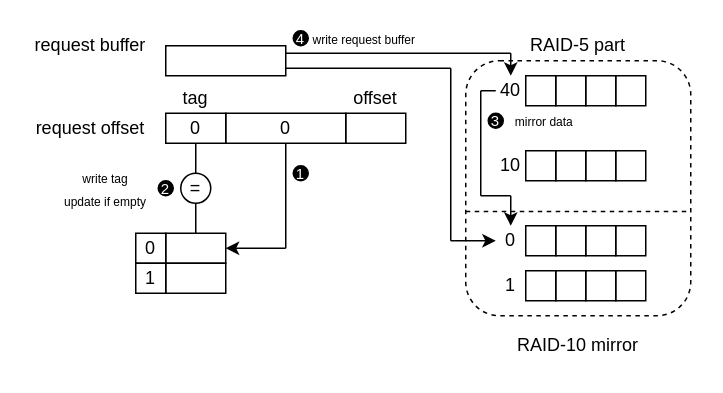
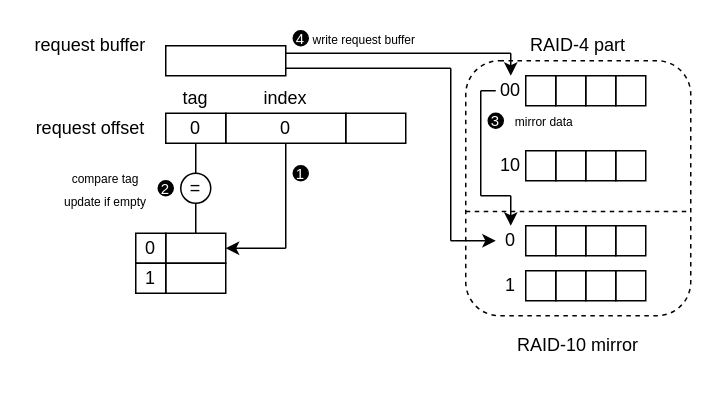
- <mxCell id="58" value="RAID-5 part" style="rounded=0;whiteSpace=wrap;html=1;fillColor=none;strokeColor=none;" vertex="1" parent="1"><mxGeometry x="345" y="20" width="80" height="20" as="geometry" /></mxCell>
+ <mxCell id="58" value="RAID-4 part" style="rounded=0;whiteSpace=wrap;html=1;fillColor=none;strokeColor=none;" vertex="1" parent="1"><mxGeometry x="345" y="20" width="80" height="20" as="geometry" /></mxCell>
- <mxCell id="36" value="40" style="rounded=0;whiteSpace=wrap;html=1;fillColor=none;strokeColor=none;" vertex="1" parent="1"><mxGeometry x="330" y="50" width="20" height="20" as="geometry" /></mxCell>
+ <mxCell id="36" value="00" style="rounded=0;whiteSpace=wrap;html=1;fillColor=none;strokeColor=none;" vertex="1" parent="1"><mxGeometry x="330" y="50" width="20" height="20" as="geometry" /></mxCell>
+ <mxCell id="7" value="index" style="rounded=0;whiteSpace=wrap;html=1;fillColor=none;strokeColor=none;" vertex="1" parent="1"><mxGeometry x="170" y="55" width="40" height="20" as="geometry" /></mxCell>
- <mxCell id="8" value="offset" style="rounded=0;whiteSpace=wrap;html=1;fillColor=none;strokeColor=none;" vertex="1" parent="1"><mxGeometry x="230" y="55" width="40" height="20" as="geometry" /></mxCell>
- <mxCell id="55" value="&lt;font style=&quot;font-size: 8px;&quot;&gt;write tag&lt;/font&gt;&lt;div&gt;&lt;font style=&quot;font-size: 8px;&quot;&gt;update if empty&lt;/font&gt;&lt;/div&gt;" style="rounded=0;whiteSpace=wrap;html=1;fillColor=none;strokeColor=none;" vertex="1" parent="1"><mxGeometry x="30" y="115" width="80" height="20" as="geometry" /></mxCell>
+ <mxCell id="55" value="&lt;font style=&quot;font-size: 8px;&quot;&gt;compare tag&lt;/font&gt;&lt;div&gt;&lt;font style=&quot;font-size: 8px;&quot;&gt;update if empty&lt;/font&gt;&lt;/div&gt;" style="rounded=0;whiteSpace=wrap;html=1;fillColor=none;strokeColor=none;" vertex="1" parent="1"><mxGeometry x="30" y="115" width="80" height="20" as="geometry" /></mxCell>
